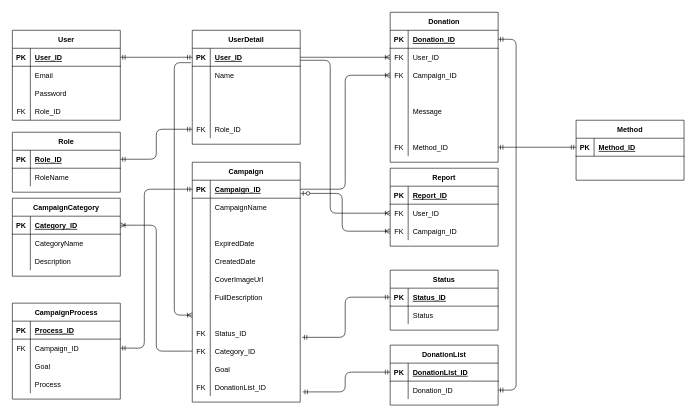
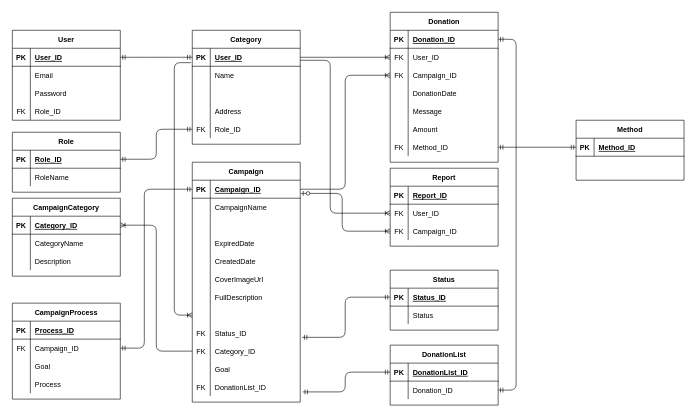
- <mxCell id="22" value="UserDetail" style="shape=table;startSize=30;container=1;collapsible=1;childLayout=tableLayout;fixedRows=1;rowLines=0;fontStyle=1;align=center;resizeLast=1;" parent="1" vertex="1"><mxGeometry x="320" y="50" width="180" height="190" as="geometry" /></mxCell>
+ <mxCell id="22" value="Category" style="shape=table;startSize=30;container=1;collapsible=1;childLayout=tableLayout;fixedRows=1;rowLines=0;fontStyle=1;align=center;resizeLast=1;" parent="1" vertex="1"><mxGeometry x="320" y="50" width="180" height="190" as="geometry" /></mxCell>
+ <mxCell id="86" value="DonationDate" style="shape=partialRectangle;connectable=0;fillColor=none;top=0;left=0;bottom=0;right=0;align=left;spacingLeft=6;overflow=hidden;" parent="84" vertex="1"><mxGeometry x="30" width="150" height="30" as="geometry" /></mxCell>
+ <mxCell id="33" value="Address" style="shape=partialRectangle;connectable=0;fillColor=none;top=0;left=0;bottom=0;right=0;align=left;spacingLeft=6;overflow=hidden;" parent="31" vertex="1"><mxGeometry x="30" width="150" height="30" as="geometry" /></mxCell>
+ <mxCell id="92" value="Amount" style="shape=partialRectangle;connectable=0;fillColor=none;top=0;left=0;bottom=0;right=0;align=left;spacingLeft=6;overflow=hidden;" parent="90" vertex="1"><mxGeometry x="30" width="150" height="30" as="geometry" /></mxCell>
